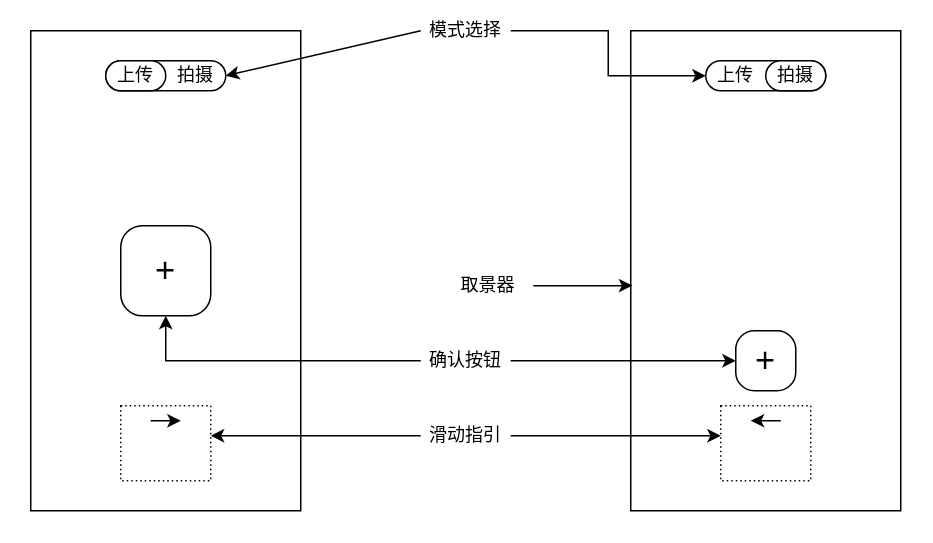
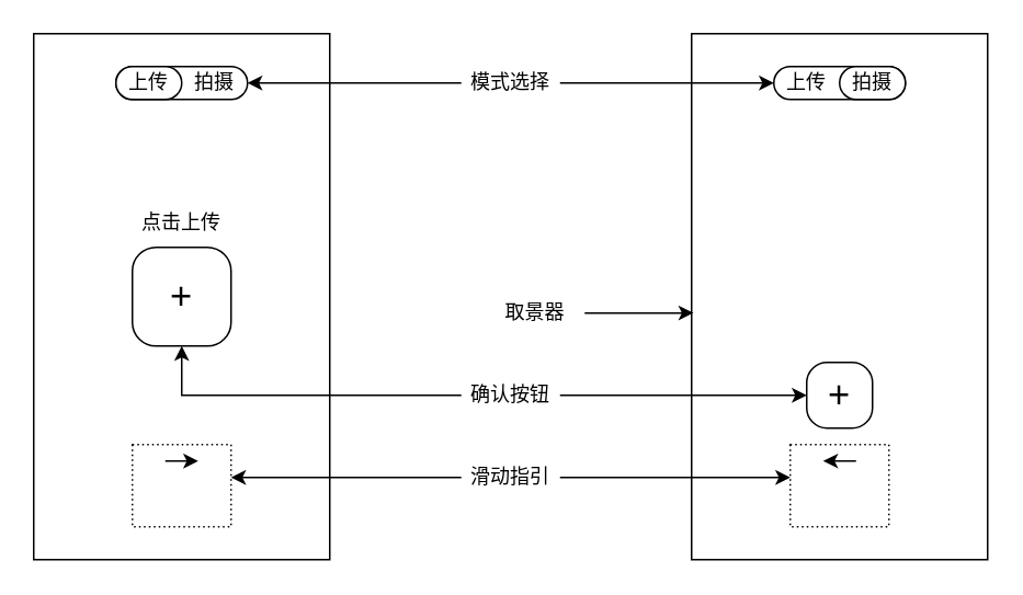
- <mxCell id="21" value="模式选择" style="text;html=1;align=center;verticalAlign=middle;whiteSpace=wrap;rounded=0;" vertex="1" parent="1"><mxGeometry x="280" y="10" width="60" height="20" as="geometry" /></mxCell>
+ <mxCell id="21" value="模式选择" style="text;html=1;align=center;verticalAlign=middle;whiteSpace=wrap;rounded=0;" vertex="1" parent="1"><mxGeometry x="280" y="40" width="60" height="20" as="geometry" /></mxCell>
+ <mxCell id="13" value="点击上传" style="text;html=1;align=center;verticalAlign=middle;whiteSpace=wrap;rounded=0;" vertex="1" parent="10"><mxGeometry x="60" y="100" width="60" height="30" as="geometry" /></mxCell>
